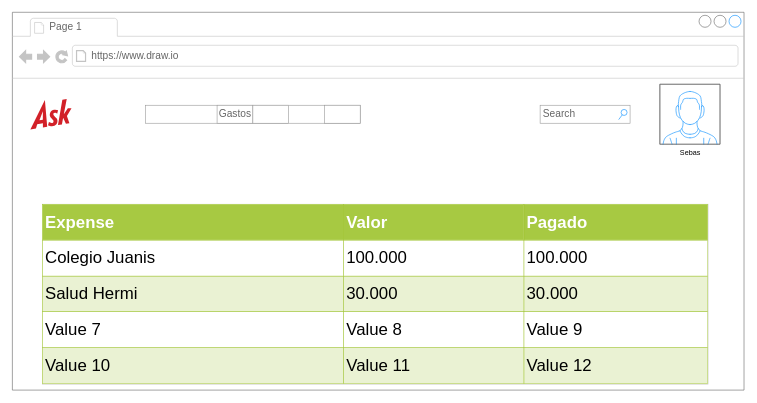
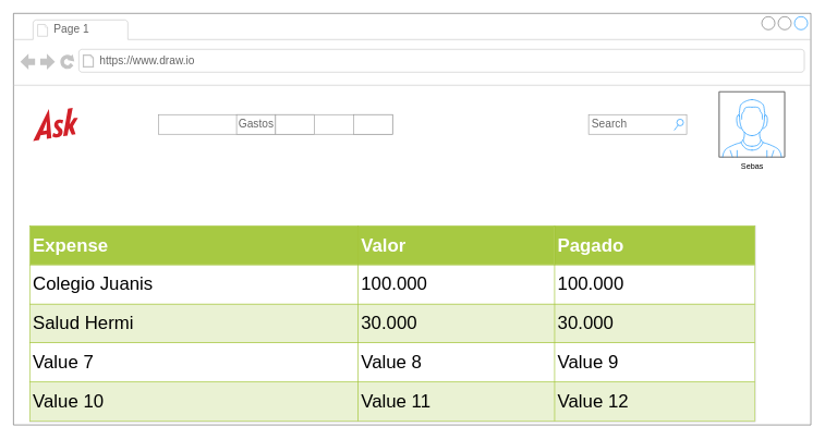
- <mxCell id="12" value="&lt;table border=&quot;1&quot; width=&quot;100%&quot; cellpadding=&quot;4&quot; style=&quot;width: 100% ; height: 100% ; border-collapse: collapse&quot;&gt;&lt;tbody&gt;&lt;tr style=&quot;background-color: #a7c942 ; color: #ffffff ; border: 1px solid #98bf21&quot;&gt;&lt;th align=&quot;left&quot;&gt;Expense&lt;/th&gt;&lt;th align=&quot;left&quot;&gt;Valor&lt;/th&gt;&lt;th align=&quot;left&quot;&gt;Pagado&lt;/th&gt;&lt;/tr&gt;&lt;tr style=&quot;border: 1px solid #98bf21&quot;&gt;&lt;td&gt;Colegio Juanis&lt;/td&gt;&lt;td&gt;100.000&lt;/td&gt;&lt;td&gt;100.000&lt;/td&gt;&lt;/tr&gt;&lt;tr style=&quot;background-color: #eaf2d3 ; border: 1px solid #98bf21&quot;&gt;&lt;td&gt;Salud Hermi&lt;/td&gt;&lt;td&gt;30.000&lt;/td&gt;&lt;td&gt;30.000&lt;/td&gt;&lt;/tr&gt;&lt;tr style=&quot;border: 1px solid #98bf21&quot;&gt;&lt;td&gt;Value 7&lt;/td&gt;&lt;td&gt;Value 8&lt;/td&gt;&lt;td&gt;Value 9&lt;/td&gt;&lt;/tr&gt;&lt;tr style=&quot;background-color: #eaf2d3 ; border: 1px solid #98bf21&quot;&gt;&lt;td&gt;Value 10&lt;/td&gt;&lt;td&gt;Value 11&lt;/td&gt;&lt;td&gt;Value 12&lt;/td&gt;&lt;/tr&gt;&lt;/tbody&gt;&lt;/table&gt;" style="text;html=1;strokeColor=#c0c0c0;fillColor=#ffffff;overflow=fill;rounded=0;labelBackgroundColor=#FFFFFF;fontSize=28;fontColor=#000000;" vertex="1" parent="2"><mxGeometry x="50" y="320" width="1110" height="300" as="geometry" /></mxCell>
+ <mxCell id="12" value="&lt;table border=&quot;1&quot; width=&quot;100%&quot; cellpadding=&quot;4&quot; style=&quot;width: 100% ; height: 100% ; border-collapse: collapse&quot;&gt;&lt;tbody&gt;&lt;tr style=&quot;background-color: #a7c942 ; color: #ffffff ; border: 1px solid #98bf21&quot;&gt;&lt;th align=&quot;left&quot;&gt;Expense&lt;/th&gt;&lt;th align=&quot;left&quot;&gt;Valor&lt;/th&gt;&lt;th align=&quot;left&quot;&gt;Pagado&lt;/th&gt;&lt;/tr&gt;&lt;tr style=&quot;border: 1px solid #98bf21&quot;&gt;&lt;td&gt;Colegio Juanis&lt;/td&gt;&lt;td&gt;100.000&lt;/td&gt;&lt;td&gt;100.000&lt;/td&gt;&lt;/tr&gt;&lt;tr style=&quot;background-color: #eaf2d3 ; border: 1px solid #98bf21&quot;&gt;&lt;td&gt;Salud Hermi&lt;/td&gt;&lt;td&gt;30.000&lt;/td&gt;&lt;td&gt;30.000&lt;/td&gt;&lt;/tr&gt;&lt;tr style=&quot;border: 1px solid #98bf21&quot;&gt;&lt;td&gt;Value 7&lt;/td&gt;&lt;td&gt;Value 8&lt;/td&gt;&lt;td&gt;Value 9&lt;/td&gt;&lt;/tr&gt;&lt;tr style=&quot;background-color: #eaf2d3 ; border: 1px solid #98bf21&quot;&gt;&lt;td&gt;Value 10&lt;/td&gt;&lt;td&gt;Value 11&lt;/td&gt;&lt;td&gt;Value 12&lt;/td&gt;&lt;/tr&gt;&lt;/tbody&gt;&lt;/table&gt;" style="text;html=1;strokeColor=#c0c0c0;fillColor=#ffffff;overflow=fill;rounded=0;labelBackgroundColor=#FFFFFF;fontSize=28;fontColor=#000000;" vertex="1" parent="2"><mxGeometry x="25" y="325" width="1110" height="300" as="geometry" /></mxCell>
